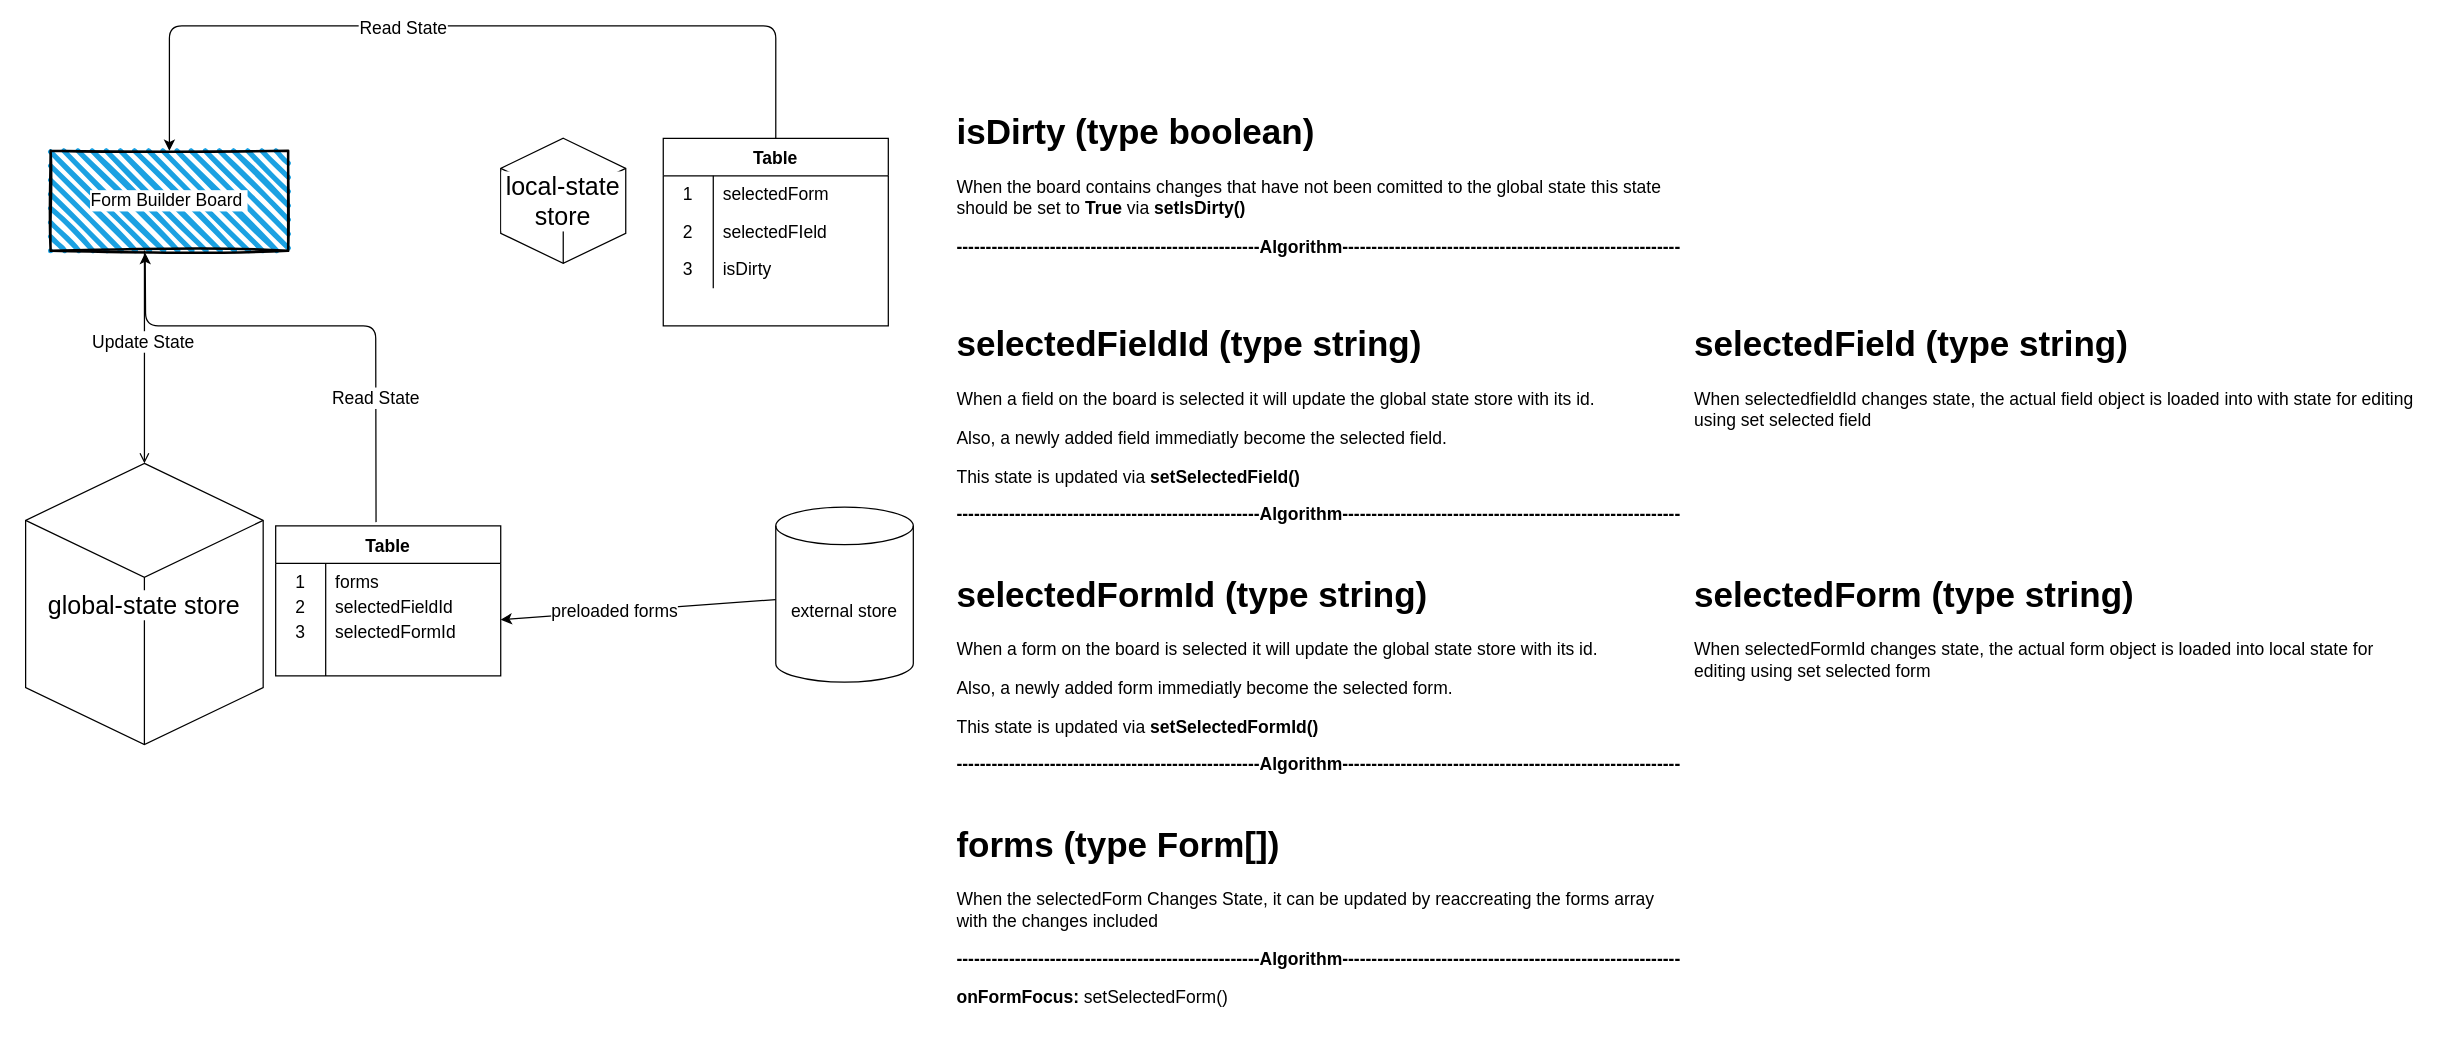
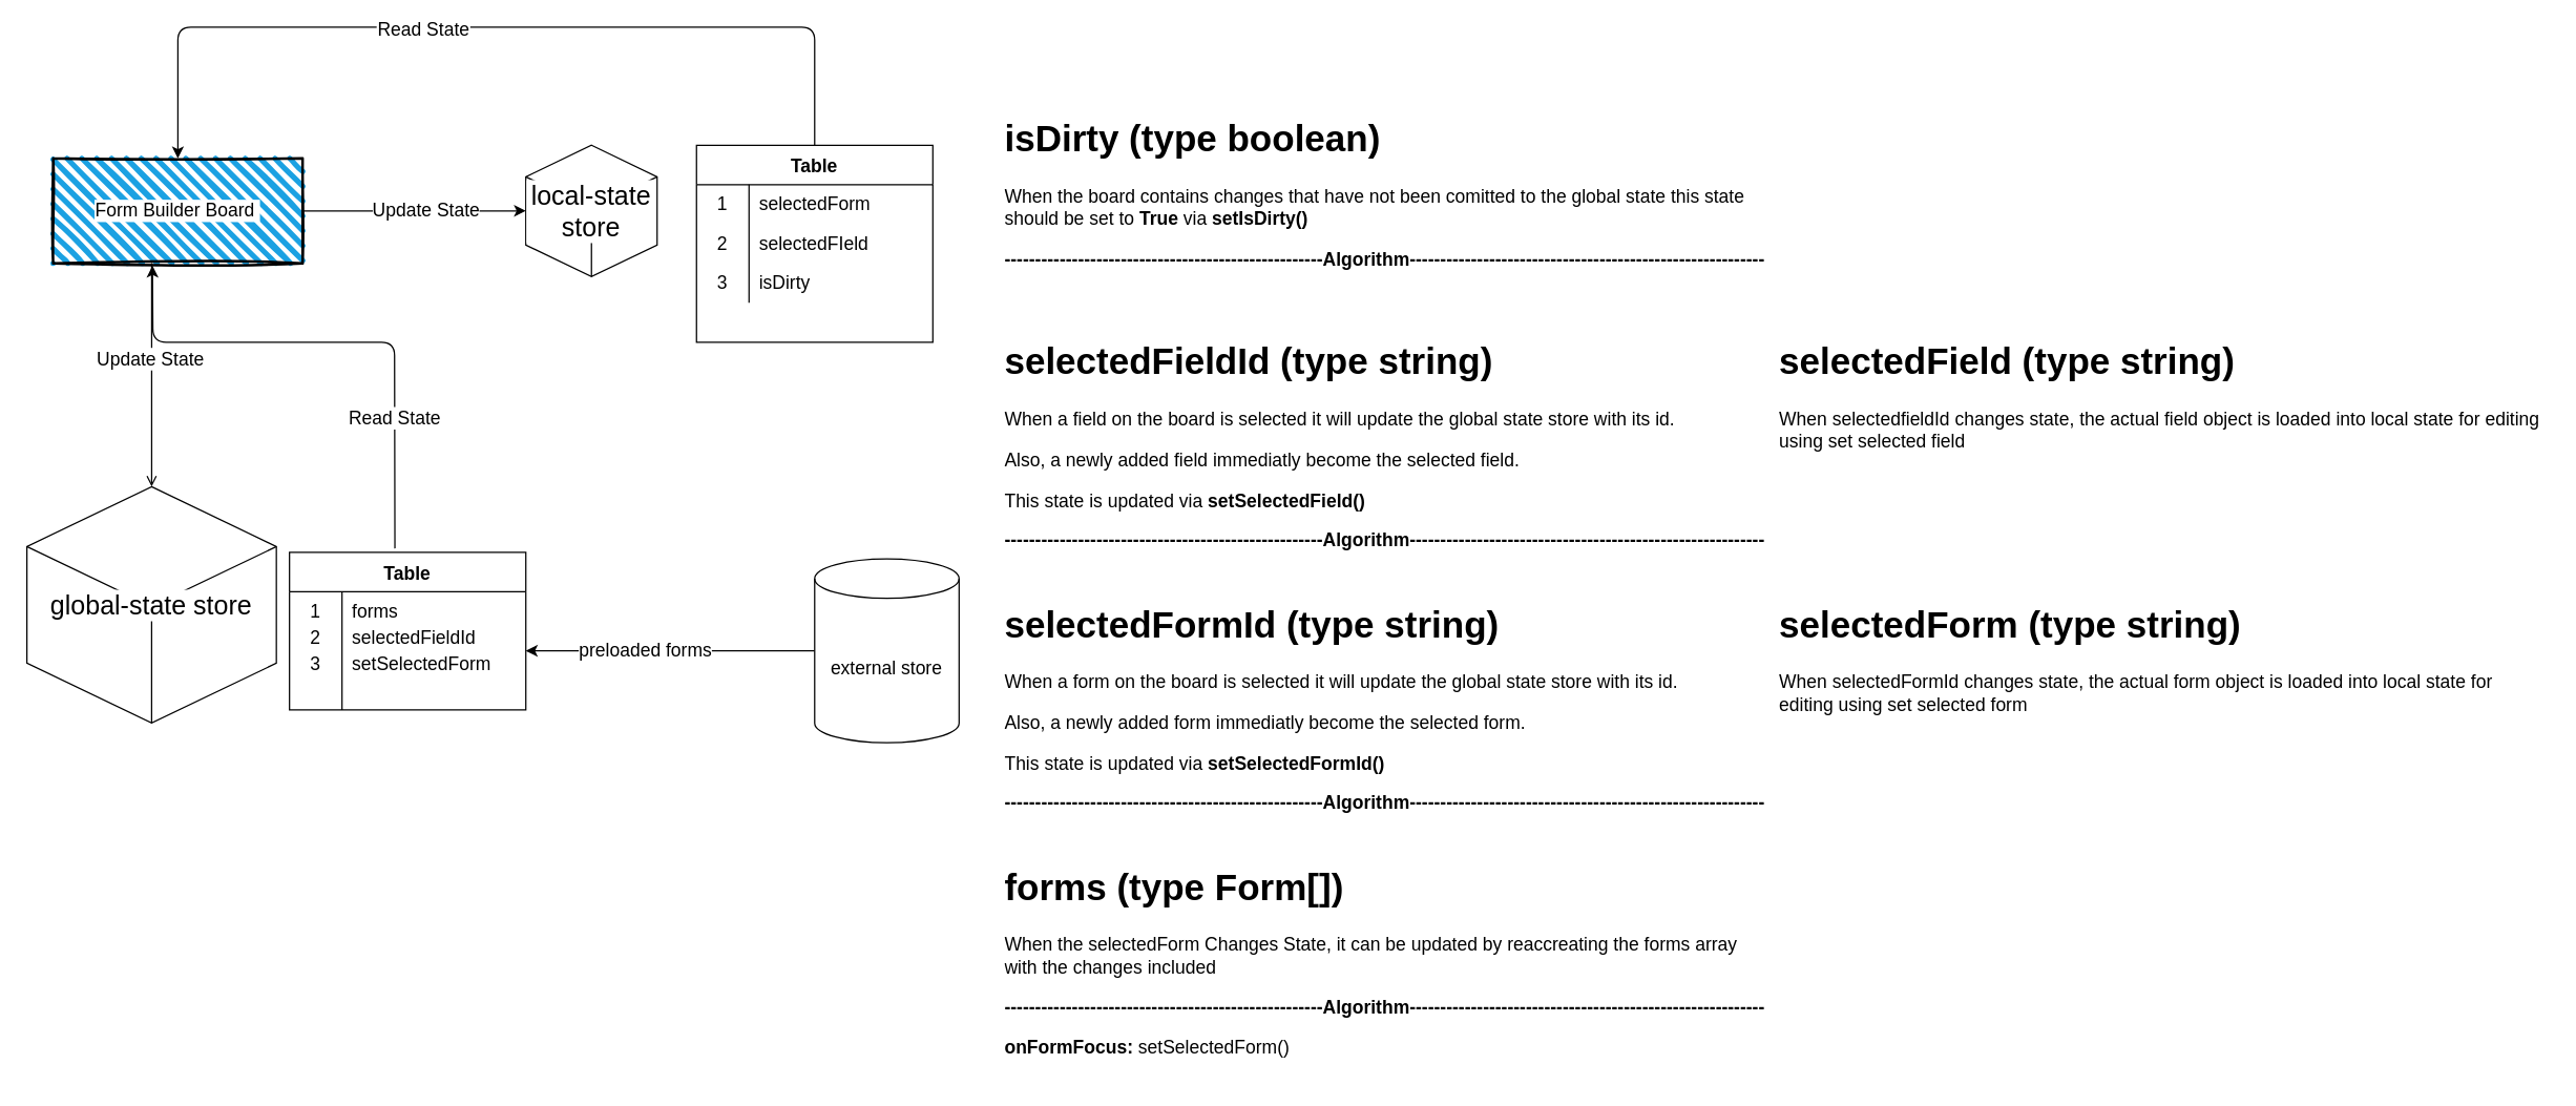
+ <mxCell id="4" style="edgeStyle=none;html=1;entryX=0;entryY=0.5;entryDx=0;entryDy=0;entryPerimeter=0;fontSize=14;fontColor=#000000;startArrow=none;startFill=0;" edge="1" parent="1" source="12" target="3"><mxGeometry relative="1" as="geometry" /></mxCell>
+ <mxCell id="5" value="&lt;span style=&quot;background-color: rgb(255, 255, 255);&quot;&gt;Update State&lt;/span&gt;" style="edgeLabel;html=1;align=center;verticalAlign=middle;resizable=0;points=[];fontSize=14;fontColor=#000000;" vertex="1" connectable="0" parent="4"><mxGeometry x="0.094" y="1" relative="1" as="geometry"><mxPoint as="offset" /></mxGeometry></mxCell>
- <mxCell id="47" value="&lt;h1&gt;selectedField (type string)&lt;/h1&gt;&lt;p&gt;When selectedfieldId changes state, the actual field object is loaded into with state for editing using set selected field&lt;/p&gt;&lt;p&gt;&lt;br&gt;&lt;/p&gt;" style="text;html=1;strokeColor=none;fillColor=none;spacing=5;spacingTop=-20;whiteSpace=wrap;overflow=hidden;rounded=0;labelBackgroundColor=#FFFFFF;fontSize=14;fontColor=#000000;" vertex="1" parent="1"><mxGeometry x="1350" y="250" width="590" height="170" as="geometry" /></mxCell>
+ <mxCell id="47" value="&lt;h1&gt;selectedField (type string)&lt;/h1&gt;&lt;p&gt;When selectedfieldId changes state, the actual field object is loaded into local state for editing using set selected field&lt;/p&gt;&lt;p&gt;&lt;br&gt;&lt;/p&gt;" style="text;html=1;strokeColor=none;fillColor=none;spacing=5;spacingTop=-20;whiteSpace=wrap;overflow=hidden;rounded=0;labelBackgroundColor=#FFFFFF;fontSize=14;fontColor=#000000;" vertex="1" parent="1"><mxGeometry x="1350" y="250" width="590" height="170" as="geometry" /></mxCell>
- <mxCell id="26" value="external store" style="shape=cylinder3;whiteSpace=wrap;html=1;boundedLbl=1;backgroundOutline=1;size=15;labelBackgroundColor=#FFFFFF;fontSize=14;fontColor=#000000;" vertex="1" parent="1"><mxGeometry x="620" y="405" width="110" height="140" as="geometry" /></mxCell>
+ <mxCell id="26" value="external store" style="shape=cylinder3;whiteSpace=wrap;html=1;boundedLbl=1;backgroundOutline=1;size=15;labelBackgroundColor=#FFFFFF;fontSize=14;fontColor=#000000;" vertex="1" parent="1"><mxGeometry x="620" y="425" width="110" height="140" as="geometry" /></mxCell>
- <mxCell id="2" value="global-state store" style="html=1;whiteSpace=wrap;shape=isoCube2;backgroundOutline=1;isoAngle=15;labelBackgroundColor=#FFFFFF;fontSize=20;fontColor=#000000;" vertex="1" parent="1"><mxGeometry x="20" y="370" width="190" height="225" as="geometry" /></mxCell>
+ <mxCell id="2" value="global-state store" style="html=1;whiteSpace=wrap;shape=isoCube2;backgroundOutline=1;isoAngle=15;labelBackgroundColor=#FFFFFF;fontSize=20;fontColor=#000000;" vertex="1" parent="1"><mxGeometry x="20" y="370" width="190" height="180" as="geometry" /></mxCell>
- <mxCell id="45" value="selectedFormId" style="shape=partialRectangle;html=1;whiteSpace=wrap;connectable=0;fillColor=none;top=0;left=0;bottom=0;right=0;align=left;spacingLeft=6;overflow=hidden;labelBackgroundColor=#FFFFFF;fontSize=14;fontColor=#000000;" vertex="1" parent="1"><mxGeometry x="260" y="490" width="140" height="30" as="geometry"><mxRectangle width="140" height="30" as="alternateBounds" /></mxGeometry></mxCell>
+ <mxCell id="45" value="setSelectedForm" style="shape=partialRectangle;html=1;whiteSpace=wrap;connectable=0;fillColor=none;top=0;left=0;bottom=0;right=0;align=left;spacingLeft=6;overflow=hidden;labelBackgroundColor=#FFFFFF;fontSize=14;fontColor=#000000;" vertex="1" parent="1"><mxGeometry x="260" y="490" width="140" height="30" as="geometry"><mxRectangle width="140" height="30" as="alternateBounds" /></mxGeometry></mxCell>
